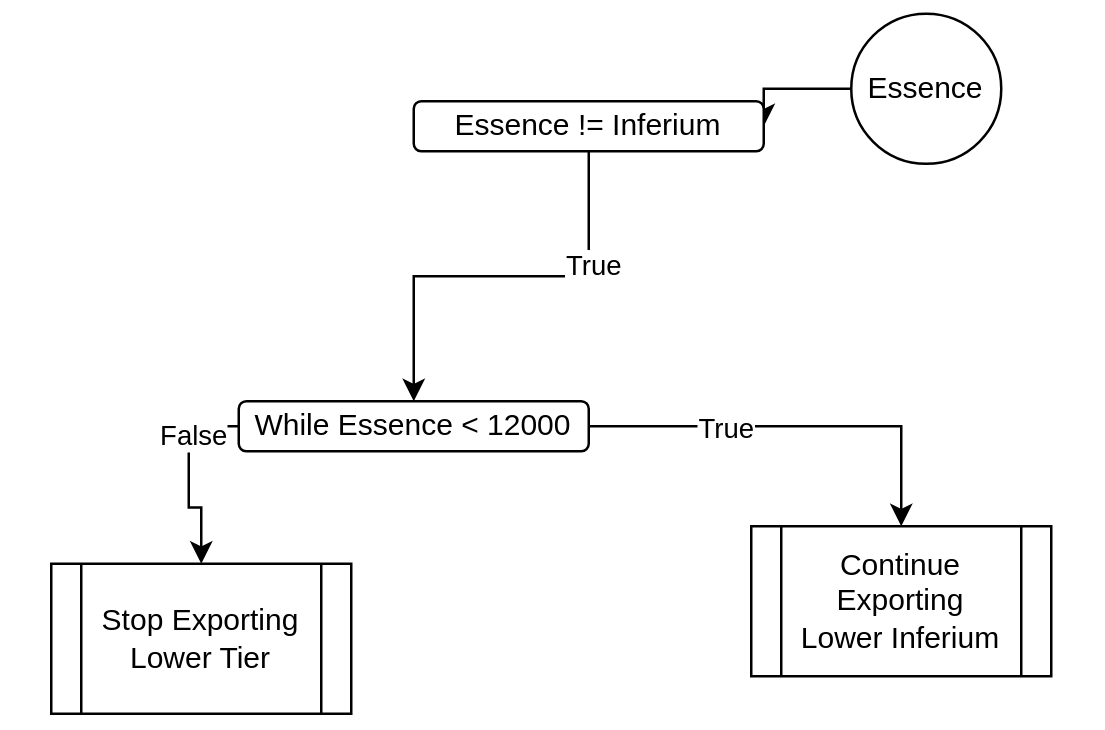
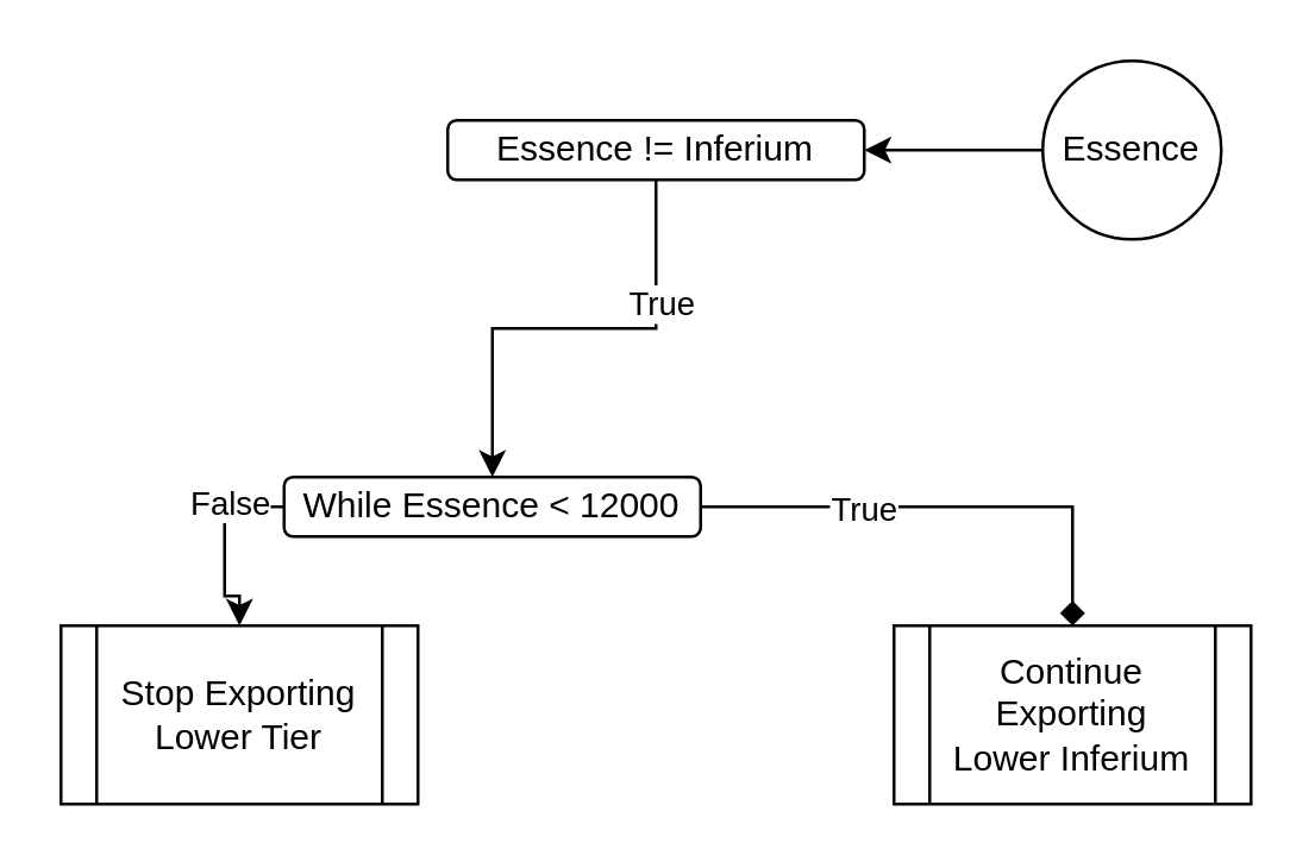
- <mxCell id="3" value="Essence" style="ellipse;whiteSpace=wrap;html=1;aspect=fixed;" vertex="1" parent="1"><mxGeometry x="340" y="5" width="60" height="60" as="geometry" /></mxCell>
+ <mxCell id="3" value="Essence" style="ellipse;whiteSpace=wrap;html=1;aspect=fixed;" vertex="1" parent="1"><mxGeometry x="350" y="20" width="60" height="60" as="geometry" /></mxCell>
- <mxCell id="13" value="Essence != Inferium" style="rounded=1;whiteSpace=wrap;html=1;" vertex="1" parent="1"><mxGeometry x="165" y="40" width="140" height="20" as="geometry" /></mxCell>
+ <mxCell id="13" value="Essence != Inferium" style="rounded=1;whiteSpace=wrap;html=1;" vertex="1" parent="1"><mxGeometry x="150" y="40" width="140" height="20" as="geometry" /></mxCell>
- <mxCell id="6" style="edgeStyle=orthogonalEdgeStyle;rounded=0;orthogonalLoop=1;jettySize=auto;html=1;exitX=1;exitY=0.5;exitDx=0;exitDy=0;entryX=0.5;entryY=0;entryDx=0;entryDy=0;" edge="1" parent="1" source="8" target="9"><mxGeometry relative="1" as="geometry" /></mxCell>
+ <mxCell id="6" style="edgeStyle=orthogonalEdgeStyle;rounded=0;orthogonalLoop=1;jettySize=auto;html=1;exitX=1;exitY=0.5;exitDx=0;exitDy=0;entryX=0.5;entryY=0;entryDx=0;entryDy=0;endArrow=diamond;" edge="1" parent="1" source="8" target="9"><mxGeometry relative="1" as="geometry" /></mxCell>
- <mxCell id="10" value="Stop Exporting&lt;div&gt;Lower Tier&lt;/div&gt;" style="shape=process;whiteSpace=wrap;html=1;backgroundOutline=1;" vertex="1" parent="1"><mxGeometry x="20" y="225" width="120" height="60" as="geometry" /></mxCell>
+ <mxCell id="10" value="Stop Exporting&lt;div&gt;Lower Tier&lt;/div&gt;" style="shape=process;whiteSpace=wrap;html=1;backgroundOutline=1;" vertex="1" parent="1"><mxGeometry x="20" y="210" width="120" height="60" as="geometry" /></mxCell>
